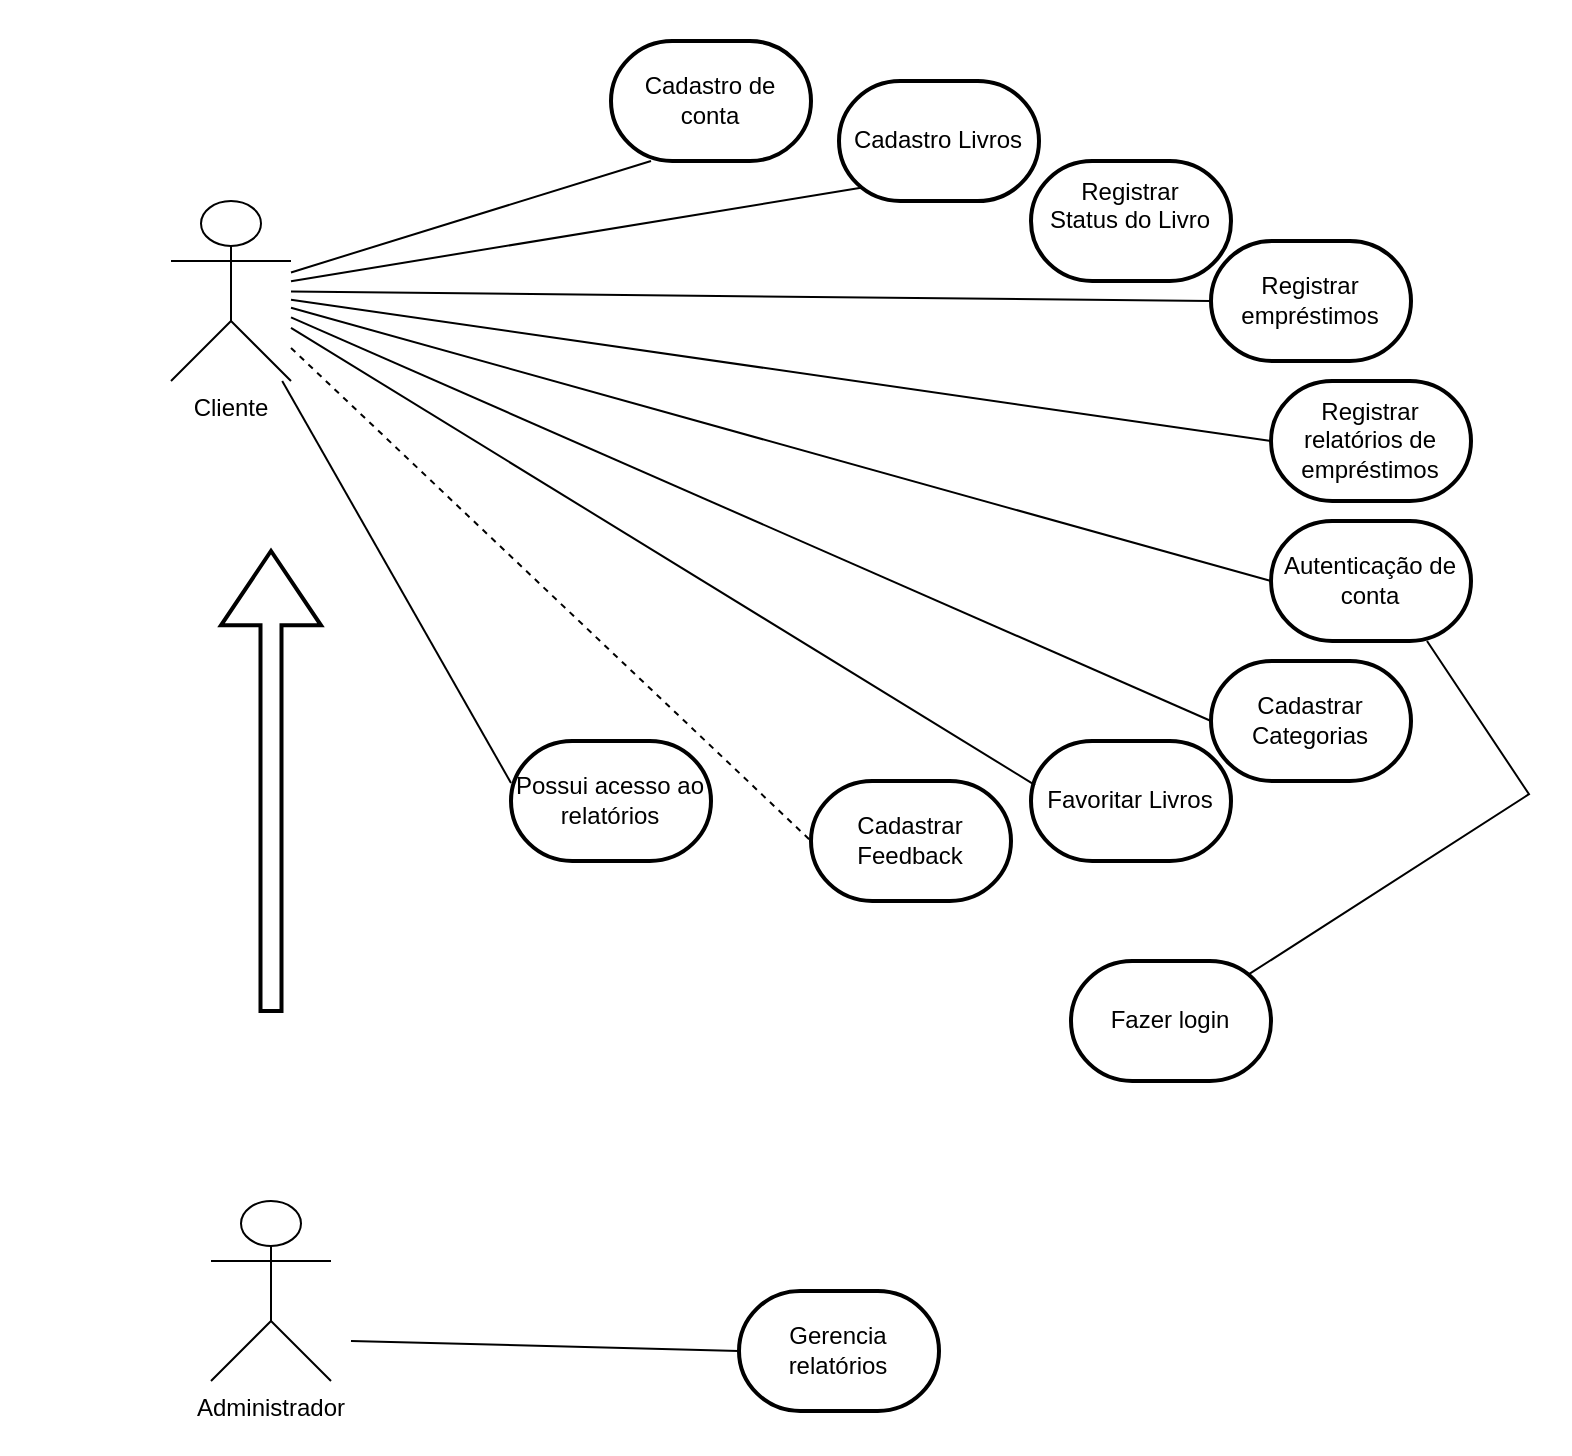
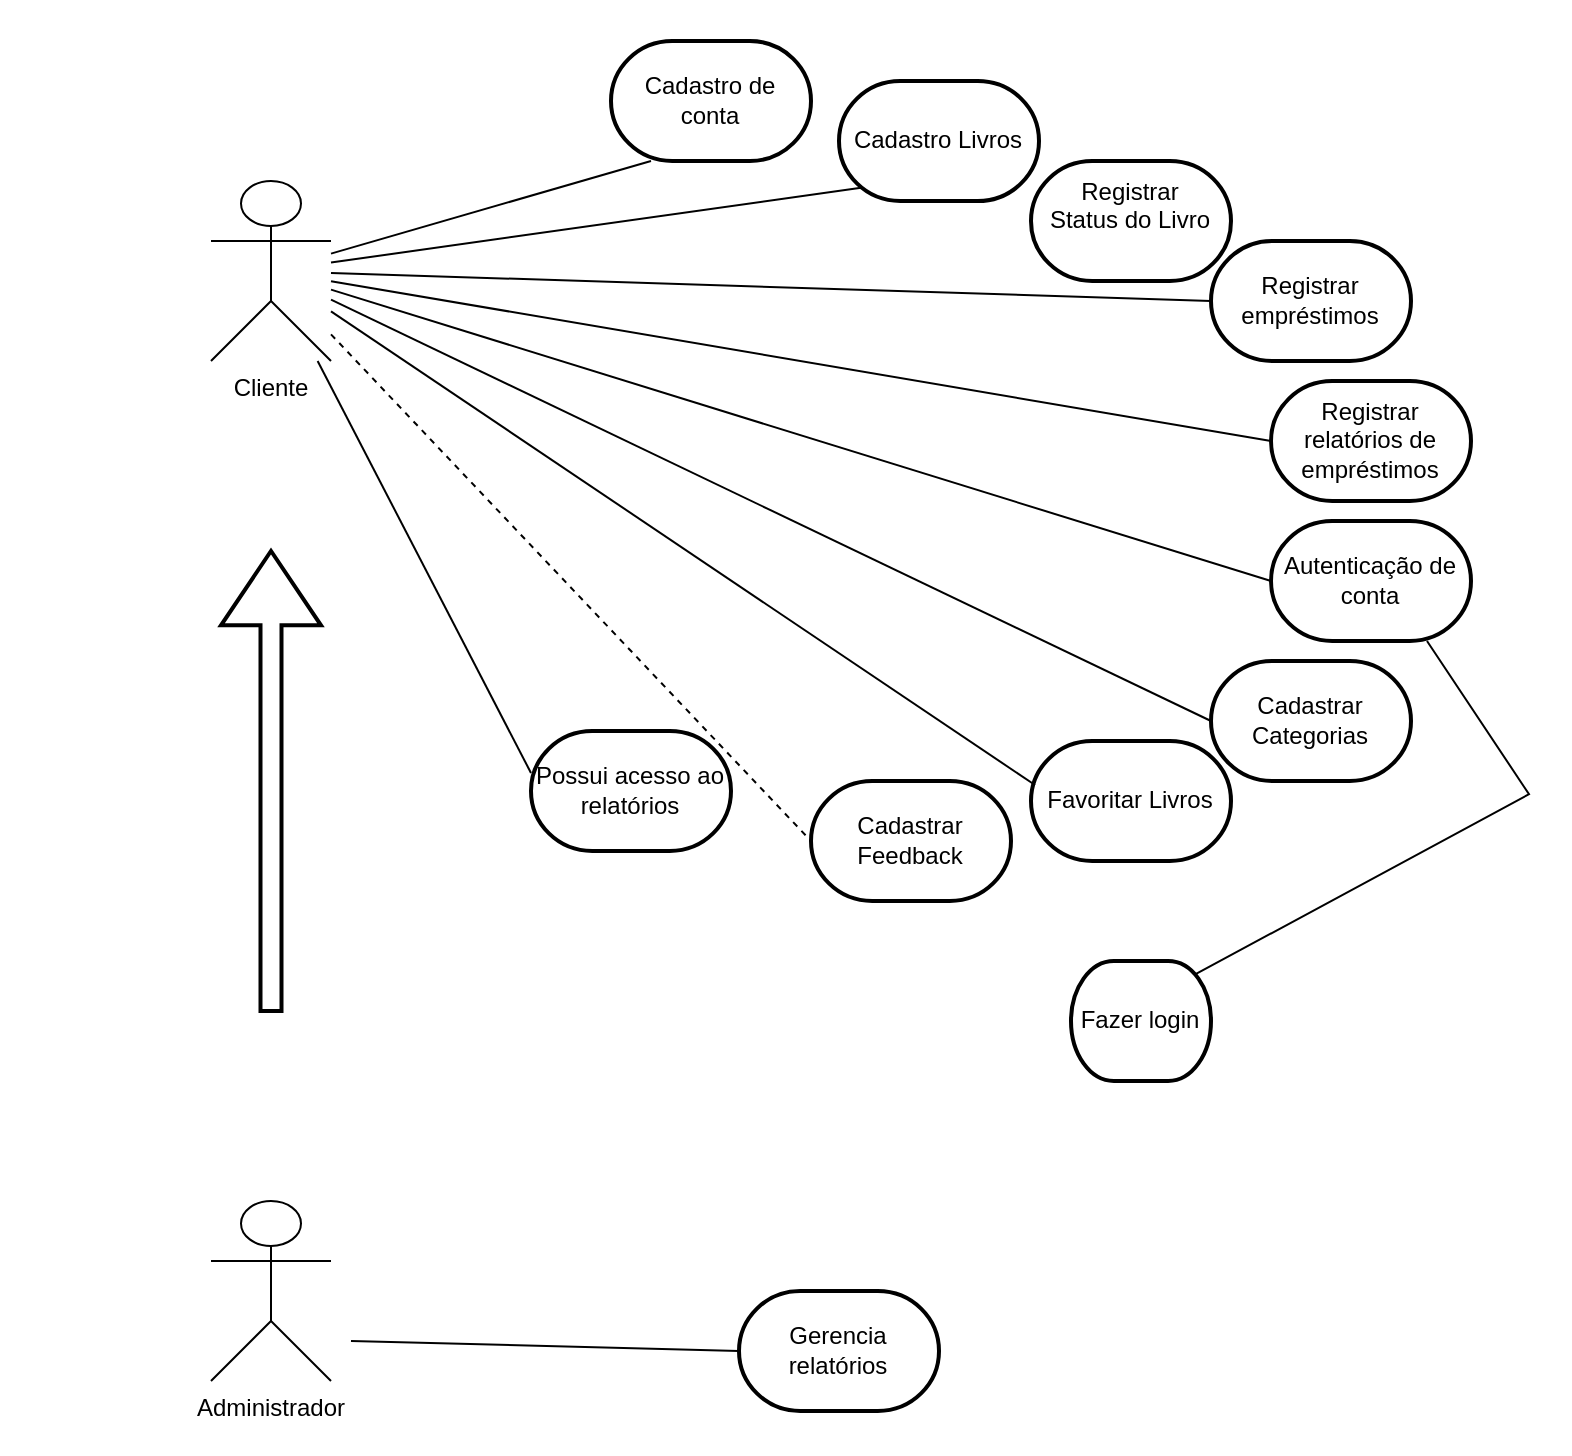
- <mxCell id="2" value="&lt;div&gt;Cliente&lt;/div&gt;&lt;div&gt;&lt;br&gt;&lt;/div&gt;" style="shape=umlActor;verticalLabelPosition=bottom;verticalAlign=top;html=1;outlineConnect=0;" parent="1" vertex="1"><mxGeometry x="85" y="100" width="60" height="90" as="geometry" /></mxCell>
+ <mxCell id="2" value="&lt;div&gt;Cliente&lt;/div&gt;&lt;div&gt;&lt;br&gt;&lt;/div&gt;" style="shape=umlActor;verticalLabelPosition=bottom;verticalAlign=top;html=1;outlineConnect=0;" parent="1" vertex="1"><mxGeometry x="105" y="90" width="60" height="90" as="geometry" /></mxCell>
- <mxCell id="16" value="Possui acesso ao relatórios" style="strokeWidth=2;html=1;shape=mxgraph.flowchart.terminator;whiteSpace=wrap;" parent="1" vertex="1"><mxGeometry x="255" y="370" width="100" height="60" as="geometry" /></mxCell>
+ <mxCell id="16" value="Possui acesso ao relatórios" style="strokeWidth=2;html=1;shape=mxgraph.flowchart.terminator;whiteSpace=wrap;" parent="1" vertex="1"><mxGeometry x="265" y="365" width="100" height="60" as="geometry" /></mxCell>
- <mxCell id="27" value="Fazer login" style="strokeWidth=2;html=1;shape=mxgraph.flowchart.terminator;whiteSpace=wrap;" vertex="1" parent="1"><mxGeometry x="535" y="480" width="100" height="60" as="geometry" /></mxCell>
+ <mxCell id="27" value="Fazer login" style="strokeWidth=2;html=1;shape=mxgraph.flowchart.terminator;whiteSpace=wrap;" vertex="1" parent="1"><mxGeometry x="535" y="480" width="70" height="60" as="geometry" /></mxCell>
